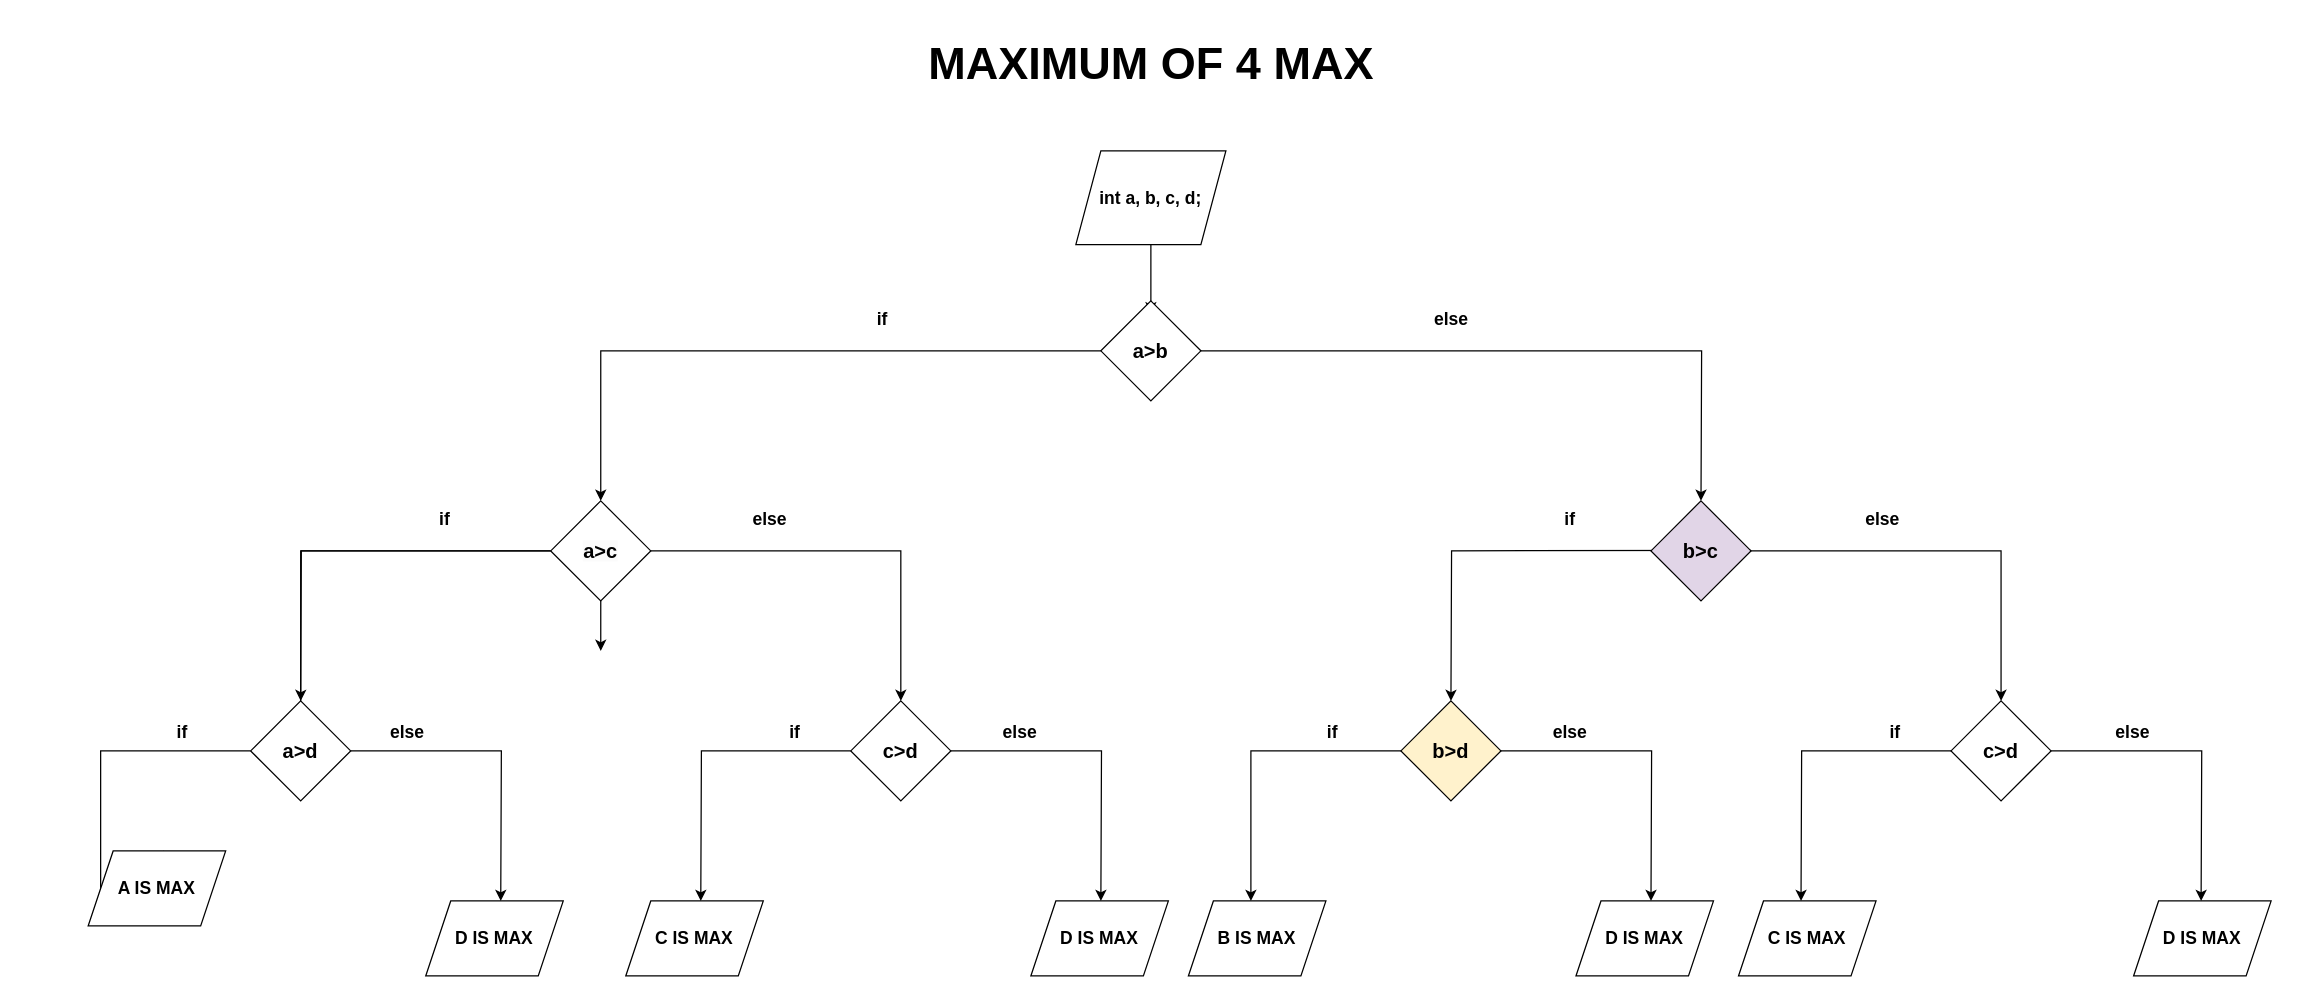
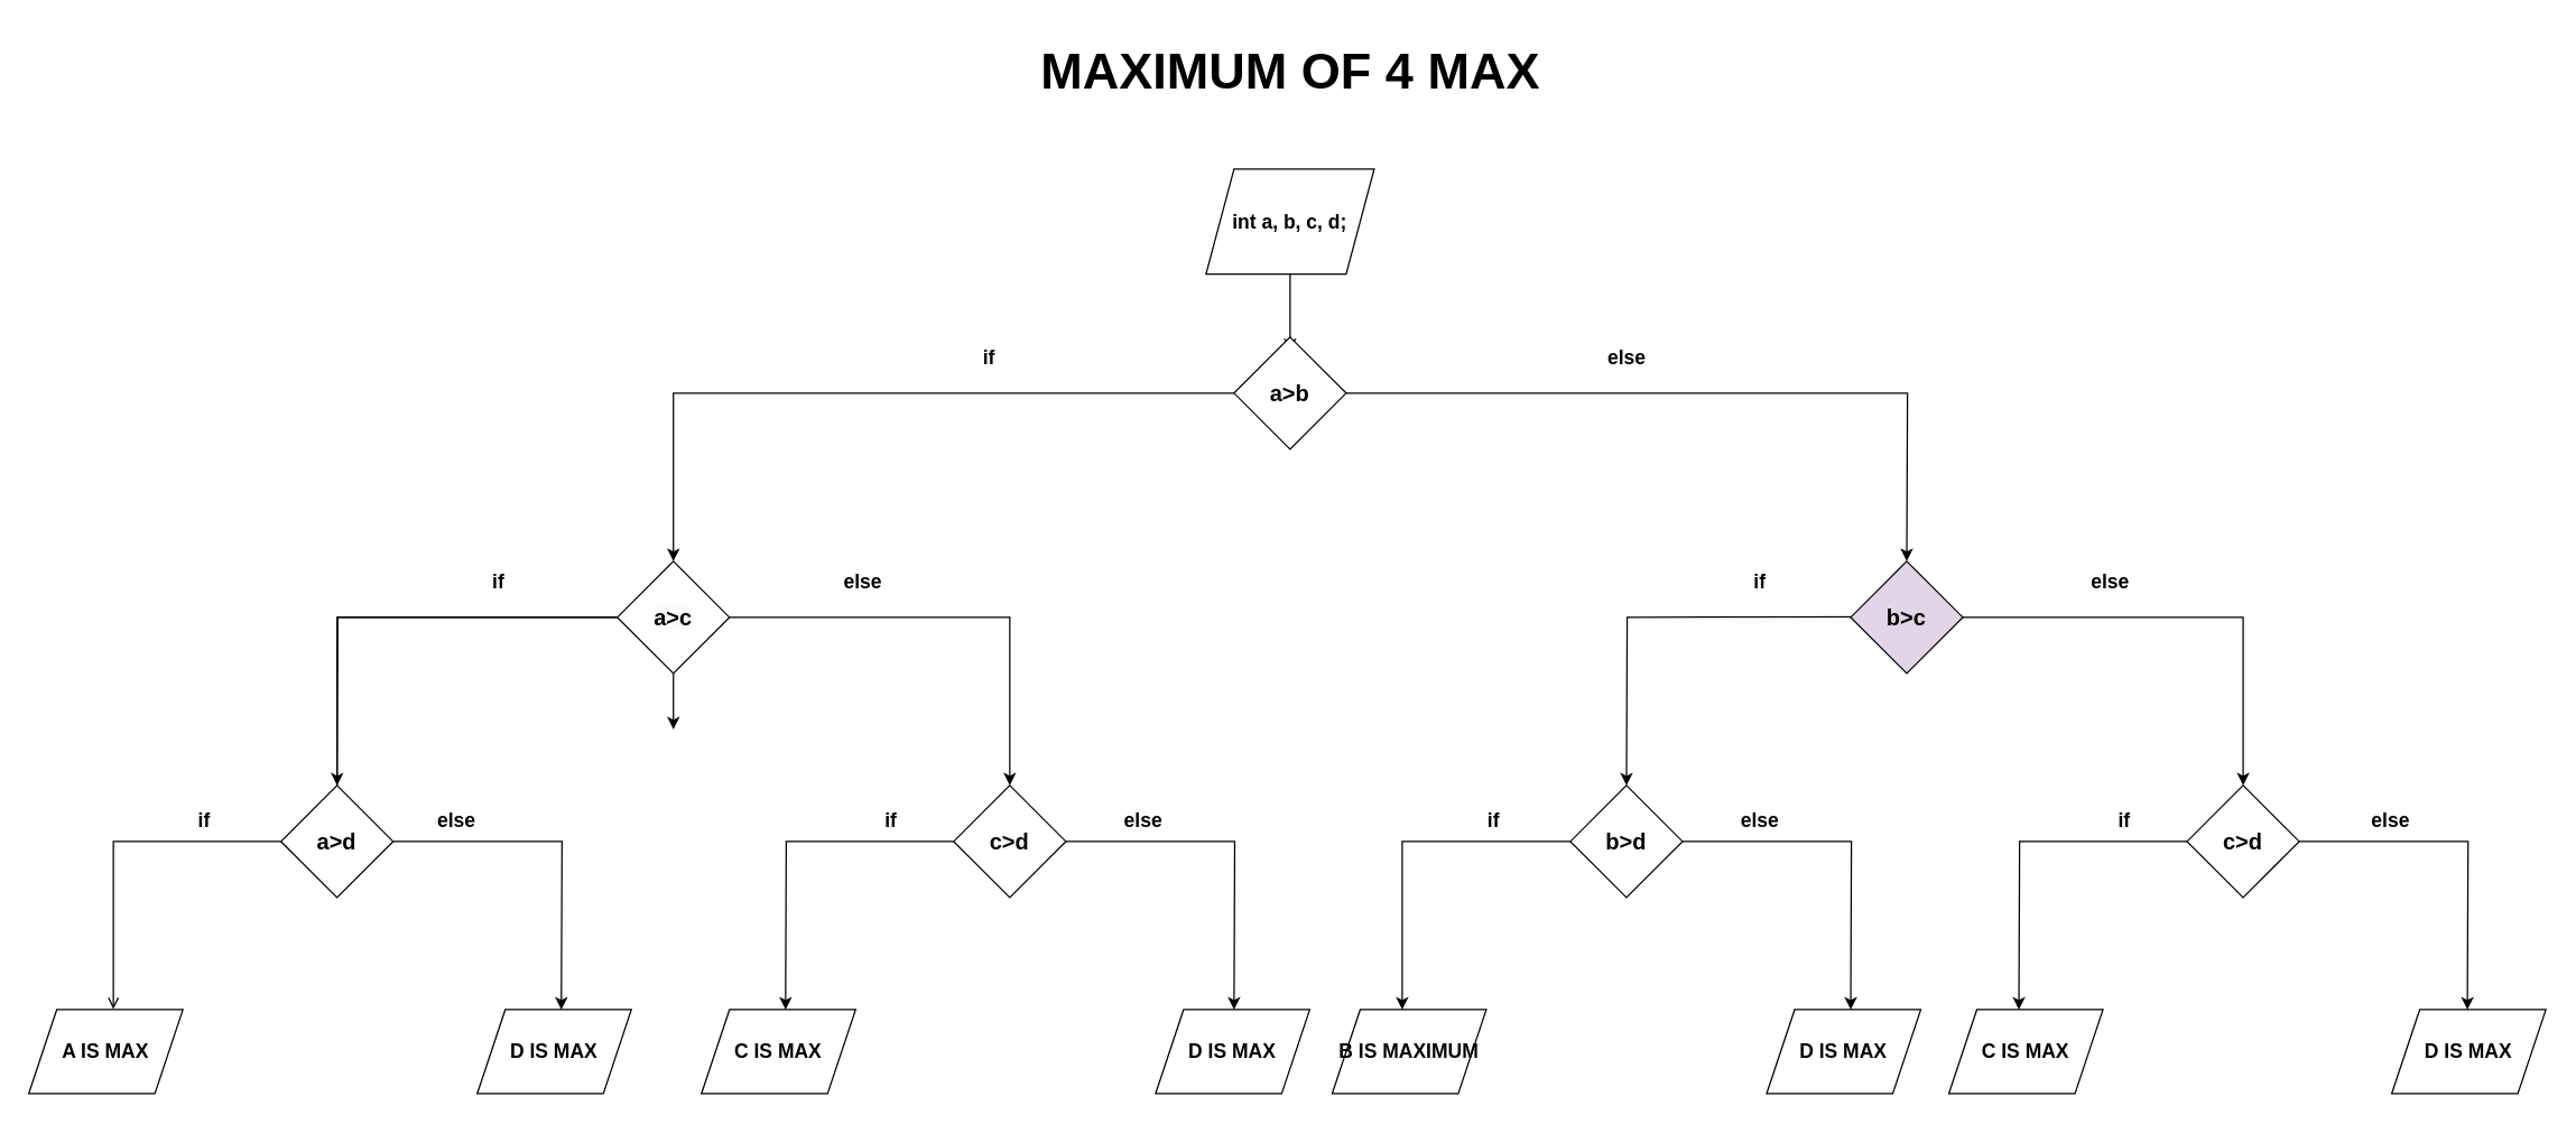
- <mxCell id="35" value="&lt;font size=&quot;3&quot;&gt;&lt;b&gt;b&amp;gt;d&lt;/b&gt;&lt;/font&gt;" style="rhombus;whiteSpace=wrap;html=1;fillColor=#fff2cc;" vertex="1" parent="1"><mxGeometry x="1120" y="560" width="80" height="80" as="geometry" /></mxCell>
+ <mxCell id="35" value="&lt;font size=&quot;3&quot;&gt;&lt;b&gt;b&amp;gt;d&lt;/b&gt;&lt;/font&gt;" style="rhombus;whiteSpace=wrap;html=1;" vertex="1" parent="1"><mxGeometry x="1120" y="560" width="80" height="80" as="geometry" /></mxCell>
- <mxCell id="17" value="&lt;b&gt;&lt;font style=&quot;font-size: 14px;&quot;&gt;A IS MAX&lt;/font&gt;&lt;/b&gt;" style="shape=parallelogram;perimeter=parallelogramPerimeter;whiteSpace=wrap;html=1;fixedSize=1;" vertex="1" parent="1"><mxGeometry x="70" y="680" width="110" height="60" as="geometry" /></mxCell>
+ <mxCell id="17" value="&lt;b&gt;&lt;font style=&quot;font-size: 14px;&quot;&gt;A IS MAX&lt;/font&gt;&lt;/b&gt;" style="shape=parallelogram;perimeter=parallelogramPerimeter;whiteSpace=wrap;html=1;fixedSize=1;" vertex="1" parent="1"><mxGeometry x="20" y="720" width="110" height="60" as="geometry" /></mxCell>
- <mxCell id="36" value="&lt;b&gt;&lt;font style=&quot;font-size: 14px;&quot;&gt;B IS MAX&lt;/font&gt;&lt;/b&gt;" style="shape=parallelogram;perimeter=parallelogramPerimeter;whiteSpace=wrap;html=1;fixedSize=1;" vertex="1" parent="1"><mxGeometry x="950" y="720" width="110" height="60" as="geometry" /></mxCell>
+ <mxCell id="36" value="&lt;b&gt;&lt;font style=&quot;font-size: 14px;&quot;&gt;B IS MAXIMUM&lt;/font&gt;&lt;/b&gt;" style="shape=parallelogram;perimeter=parallelogramPerimeter;whiteSpace=wrap;html=1;fixedSize=1;" vertex="1" parent="1"><mxGeometry x="950" y="720" width="110" height="60" as="geometry" /></mxCell>
